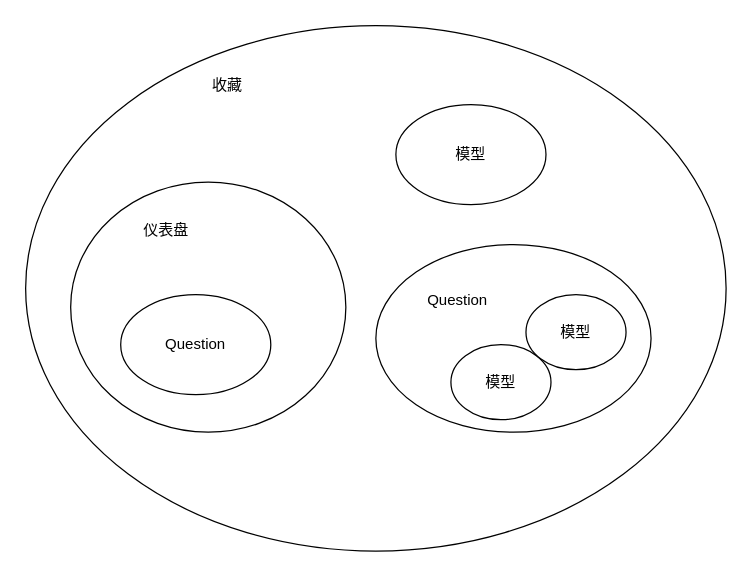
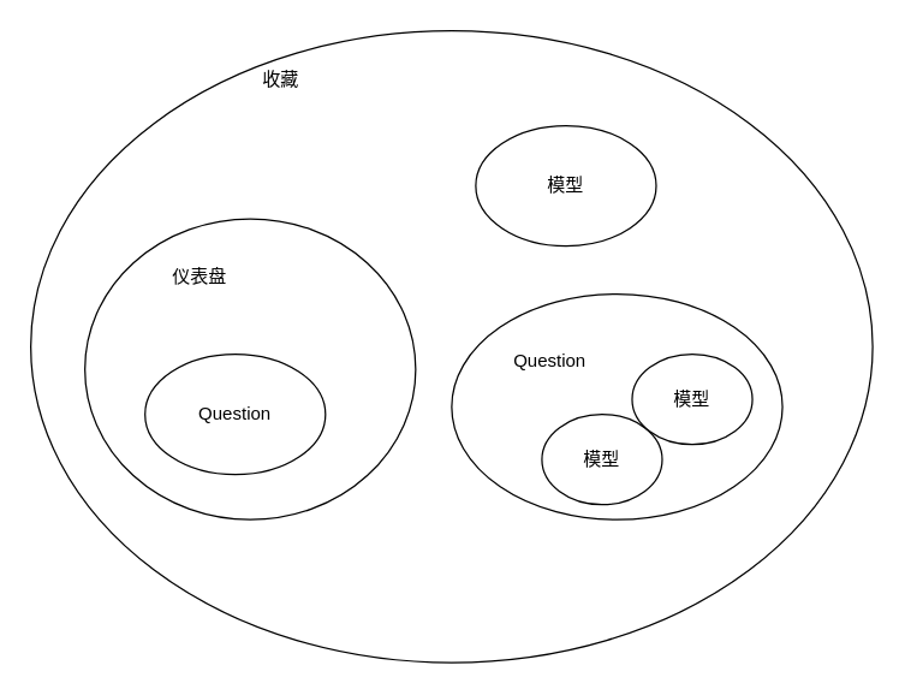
- <mxCell id="3" value="收藏" style="text;html=1;align=center;verticalAlign=middle;resizable=0;points=[];autosize=1;strokeColor=none;fillColor=none;" vertex="1" parent="1"><mxGeometry x="156" y="53" width="50" height="30" as="geometry" /></mxCell>
+ <mxCell id="3" value="收藏" style="text;html=1;align=center;verticalAlign=middle;resizable=0;points=[];autosize=1;strokeColor=none;fillColor=none;" vertex="1" parent="1"><mxGeometry x="161" y="38" width="50" height="30" as="geometry" /></mxCell>
